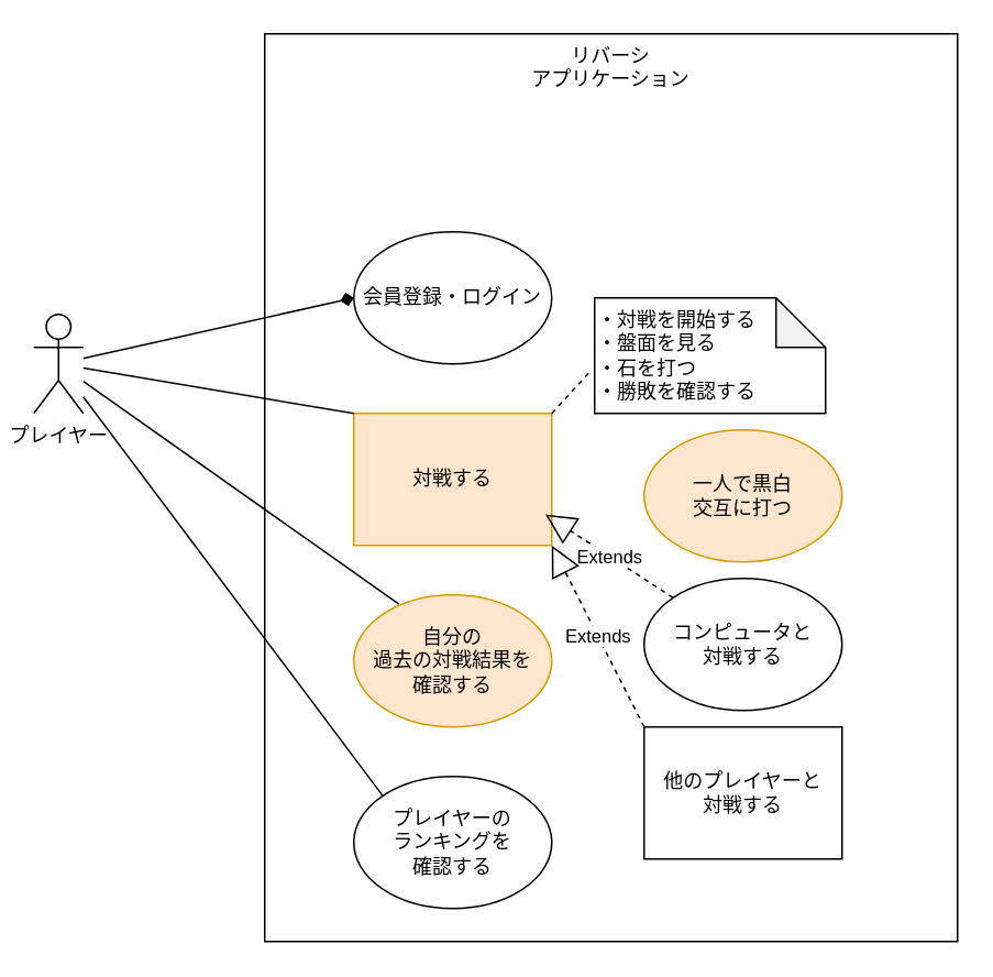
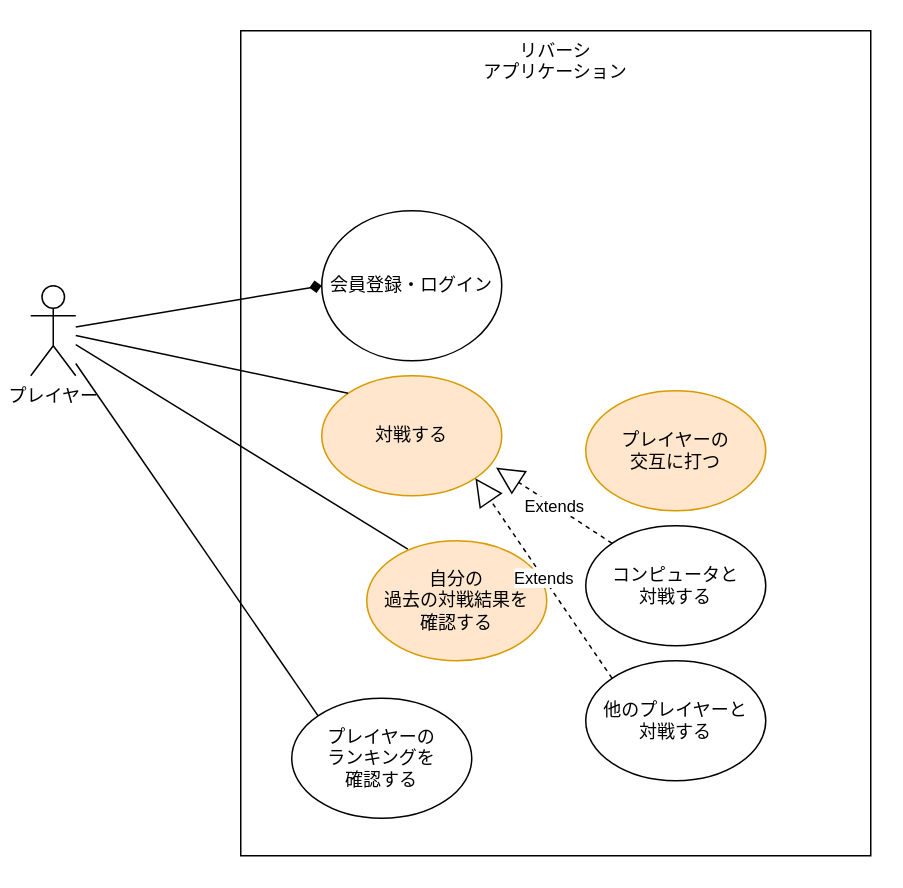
- <mxCell id="9" value="会員登録・ログイン" style="ellipse;whiteSpace=wrap;html=1;fillColor=none;" vertex="1" parent="1"><mxGeometry x="214" y="140" width="120" height="80" as="geometry" /></mxCell>
+ <mxCell id="9" value="会員登録・ログイン" style="ellipse;whiteSpace=wrap;html=1;fillColor=none;" vertex="1" parent="1"><mxGeometry x="214" y="140" width="120" height="100" as="geometry" /></mxCell>
- <mxCell id="6" value="・対戦を開始する&lt;br&gt;・盤面を見る&lt;br&gt;・石を打つ&lt;br&gt;・勝敗を確認する" style="shape=note;whiteSpace=wrap;html=1;backgroundOutline=1;darkOpacity=0.05;fillColor=none;align=left;" vertex="1" parent="1"><mxGeometry x="360" y="180" width="140" height="70" as="geometry" /></mxCell>
- <mxCell id="7" value="" style="endArrow=none;html=1;entryX=-0.019;entryY=0.636;entryDx=0;entryDy=0;entryPerimeter=0;exitX=1;exitY=0;exitDx=0;exitDy=0;dashed=1;" edge="1" parent="1" source="4" target="6"><mxGeometry width="50" height="50" relative="1" as="geometry"><mxPoint x="305" y="290" as="sourcePoint" /><mxPoint x="355" y="240" as="targetPoint" /></mxGeometry></mxCell>
- <mxCell id="4" value="対戦する" style="whiteSpace=wrap;html=1;fillColor=#ffe6cc;strokeColor=#d79b00;rounded=0;" vertex="1" parent="1"><mxGeometry x="214" y="250" width="120" height="80" as="geometry" /></mxCell>
+ <mxCell id="4" value="対戦する" style="ellipse;whiteSpace=wrap;html=1;fillColor=#ffe6cc;strokeColor=#d79b00;" vertex="1" parent="1"><mxGeometry x="214" y="250" width="120" height="80" as="geometry" /></mxCell>
- <mxCell id="12" value="一人で黒白&lt;br&gt;交互に打つ" style="ellipse;whiteSpace=wrap;html=1;fillColor=#ffe6cc;strokeColor=#d79b00;" vertex="1" parent="1"><mxGeometry x="390" y="260" width="120" height="80" as="geometry" /></mxCell>
+ <mxCell id="12" value="プレイヤーの&lt;br&gt;交互に打つ" style="ellipse;whiteSpace=wrap;html=1;fillColor=#ffe6cc;strokeColor=#d79b00;" vertex="1" parent="1"><mxGeometry x="390" y="260" width="120" height="80" as="geometry" /></mxCell>
- <mxCell id="8" value="自分の&lt;br&gt;過去の対戦結果を&lt;br&gt;確認する" style="ellipse;whiteSpace=wrap;html=1;fillColor=#ffe6cc;strokeColor=#d79b00;" vertex="1" parent="1"><mxGeometry x="214" y="360" width="120" height="80" as="geometry" /></mxCell>
+ <mxCell id="8" value="自分の&lt;br&gt;過去の対戦結果を&lt;br&gt;確認する" style="ellipse;whiteSpace=wrap;html=1;fillColor=#ffe6cc;strokeColor=#d79b00;" vertex="1" parent="1"><mxGeometry x="244" y="360" width="120" height="80" as="geometry" /></mxCell>
- <mxCell id="14" value="他のプレイヤーと&lt;br&gt;対戦する" style="whiteSpace=wrap;html=1;fillColor=none;rounded=0;" vertex="1" parent="1"><mxGeometry x="390" y="440" width="120" height="80" as="geometry" /></mxCell>
+ <mxCell id="14" value="他のプレイヤーと&lt;br&gt;対戦する" style="ellipse;whiteSpace=wrap;html=1;fillColor=none;" vertex="1" parent="1"><mxGeometry x="390" y="440" width="120" height="80" as="geometry" /></mxCell>
- <mxCell id="17" value="プレイヤーの&lt;br&gt;ランキングを&lt;br&gt;確認する" style="ellipse;whiteSpace=wrap;html=1;fillColor=none;" vertex="1" parent="1"><mxGeometry x="214" y="470" width="120" height="80" as="geometry" /></mxCell>
+ <mxCell id="17" value="プレイヤーの&lt;br&gt;ランキングを&lt;br&gt;確認する" style="ellipse;whiteSpace=wrap;html=1;fillColor=none;" vertex="1" parent="1"><mxGeometry x="194" y="465" width="120" height="80" as="geometry" /></mxCell>
